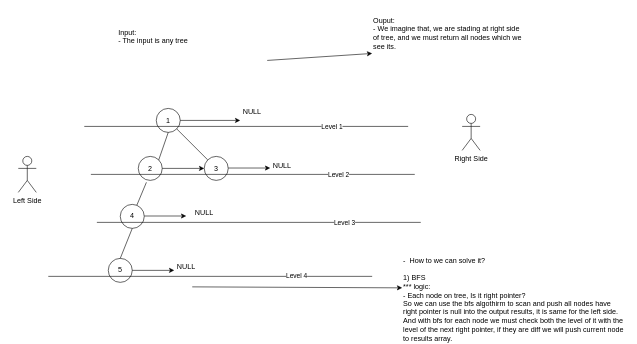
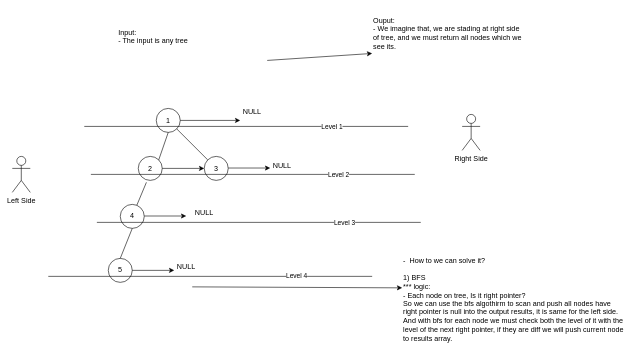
- <mxCell id="17" value="Left Side" style="shape=umlActor;verticalLabelPosition=bottom;verticalAlign=top;html=1;outlineConnect=0;" vertex="1" parent="1"><mxGeometry x="30" y="260" width="30" height="60" as="geometry" /></mxCell>
+ <mxCell id="17" value="Left Side" style="shape=umlActor;verticalLabelPosition=bottom;verticalAlign=top;html=1;outlineConnect=0;" vertex="1" parent="1"><mxGeometry x="20" y="260" width="30" height="60" as="geometry" /></mxCell>
